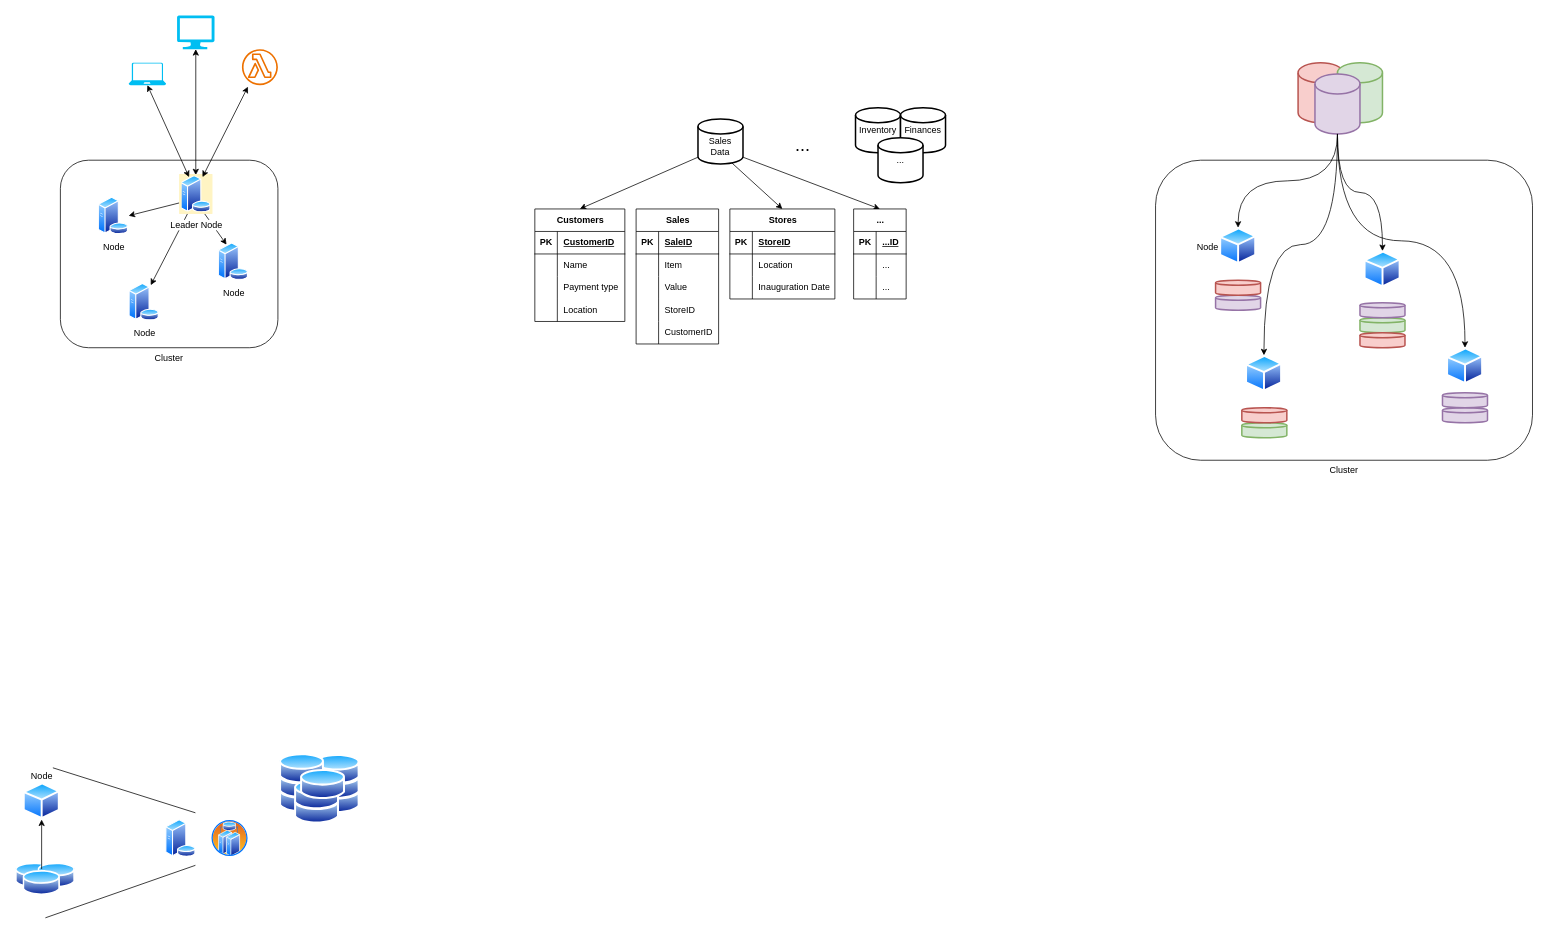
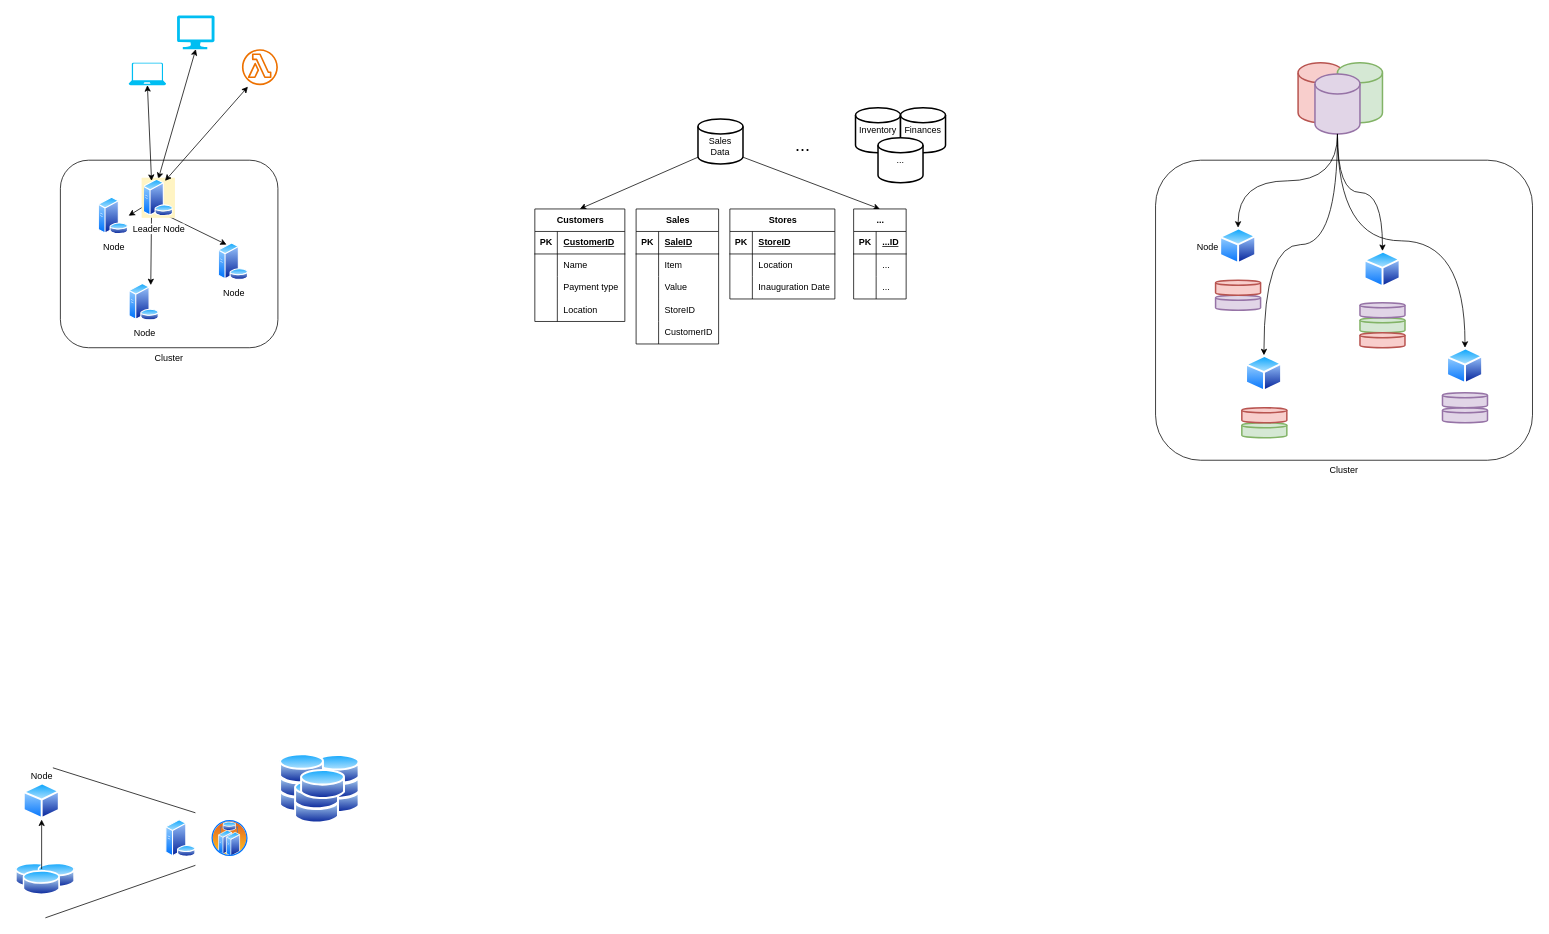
- <mxCell id="28" style="rounded=0;orthogonalLoop=1;jettySize=auto;html=1;exitX=0.749;exitY=0.974;exitDx=0;exitDy=0;exitPerimeter=0;entryX=0.5;entryY=0;entryDx=0;entryDy=0;" edge="1" parent="1" source="71" target="58"><mxGeometry relative="1" as="geometry" /></mxCell>
- <mxCell id="20" value="Leader Node" style="image;aspect=fixed;perimeter=ellipsePerimeter;html=1;align=center;shadow=0;dashed=0;spacingTop=3;image=img/lib/active_directory/database_server.svg;fillColor=#f8cecc;strokeColor=default;strokeWidth=3;imageBackground=#FFF4C3;imageBorder=light-dark(#FFF4C3,#EDEDED);" parent="1" vertex="1"><mxGeometry x="240" y="233" width="41" height="50" as="geometry" /></mxCell>
+ <mxCell id="20" value="Leader Node" style="image;aspect=fixed;perimeter=ellipsePerimeter;html=1;align=center;shadow=0;dashed=0;spacingTop=3;image=img/lib/active_directory/database_server.svg;fillColor=#f8cecc;strokeColor=default;strokeWidth=3;imageBackground=#FFF4C3;imageBorder=light-dark(#FFF4C3,#EDEDED);" parent="1" vertex="1"><mxGeometry x="190" y="238" width="41" height="50" as="geometry" /></mxCell>
